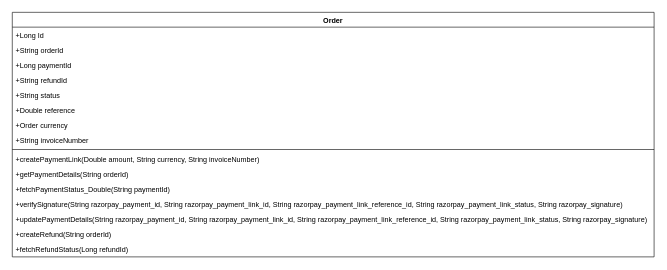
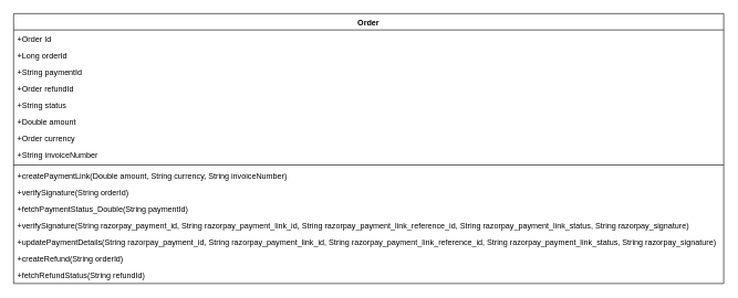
- <mxCell id="3" value="+Long Id" style="text;strokeColor=none;fillColor=none;align=left;verticalAlign=top;spacingLeft=4;spacingRight=4;overflow=hidden;rotatable=0;points=[[0,0.5],[1,0.5]];portConstraint=eastwest;" vertex="1" parent="2"><mxGeometry y="24.688" width="1070" height="25" as="geometry" /></mxCell>
+ <mxCell id="3" value="+Order Id" style="text;strokeColor=none;fillColor=none;align=left;verticalAlign=top;spacingLeft=4;spacingRight=4;overflow=hidden;rotatable=0;points=[[0,0.5],[1,0.5]];portConstraint=eastwest;" vertex="1" parent="2"><mxGeometry y="24.688" width="1070" height="25" as="geometry" /></mxCell>
- <mxCell id="4" value="+String orderId" style="text;strokeColor=none;fillColor=none;align=left;verticalAlign=top;spacingLeft=4;spacingRight=4;overflow=hidden;rotatable=0;points=[[0,0.5],[1,0.5]];portConstraint=eastwest;" vertex="1" parent="2"><mxGeometry y="49.688" width="1070" height="25" as="geometry" /></mxCell>
+ <mxCell id="4" value="+Long orderId" style="text;strokeColor=none;fillColor=none;align=left;verticalAlign=top;spacingLeft=4;spacingRight=4;overflow=hidden;rotatable=0;points=[[0,0.5],[1,0.5]];portConstraint=eastwest;" vertex="1" parent="2"><mxGeometry y="49.688" width="1070" height="25" as="geometry" /></mxCell>
- <mxCell id="5" value="+Long paymentId" style="text;strokeColor=none;fillColor=none;align=left;verticalAlign=top;spacingLeft=4;spacingRight=4;overflow=hidden;rotatable=0;points=[[0,0.5],[1,0.5]];portConstraint=eastwest;" vertex="1" parent="2"><mxGeometry y="74.688" width="1070" height="25" as="geometry" /></mxCell>
+ <mxCell id="5" value="+String paymentId" style="text;strokeColor=none;fillColor=none;align=left;verticalAlign=top;spacingLeft=4;spacingRight=4;overflow=hidden;rotatable=0;points=[[0,0.5],[1,0.5]];portConstraint=eastwest;" vertex="1" parent="2"><mxGeometry y="74.688" width="1070" height="25" as="geometry" /></mxCell>
- <mxCell id="6" value="+String refundId" style="text;strokeColor=none;fillColor=none;align=left;verticalAlign=top;spacingLeft=4;spacingRight=4;overflow=hidden;rotatable=0;points=[[0,0.5],[1,0.5]];portConstraint=eastwest;" vertex="1" parent="2"><mxGeometry y="99.688" width="1070" height="25" as="geometry" /></mxCell>
+ <mxCell id="6" value="+Order refundId" style="text;strokeColor=none;fillColor=none;align=left;verticalAlign=top;spacingLeft=4;spacingRight=4;overflow=hidden;rotatable=0;points=[[0,0.5],[1,0.5]];portConstraint=eastwest;" vertex="1" parent="2"><mxGeometry y="99.688" width="1070" height="25" as="geometry" /></mxCell>
- <mxCell id="8" value="+Double reference" style="text;strokeColor=none;fillColor=none;align=left;verticalAlign=top;spacingLeft=4;spacingRight=4;overflow=hidden;rotatable=0;points=[[0,0.5],[1,0.5]];portConstraint=eastwest;" vertex="1" parent="2"><mxGeometry y="149.688" width="1070" height="25" as="geometry" /></mxCell>
+ <mxCell id="8" value="+Double amount" style="text;strokeColor=none;fillColor=none;align=left;verticalAlign=top;spacingLeft=4;spacingRight=4;overflow=hidden;rotatable=0;points=[[0,0.5],[1,0.5]];portConstraint=eastwest;" vertex="1" parent="2"><mxGeometry y="149.688" width="1070" height="25" as="geometry" /></mxCell>
- <mxCell id="13" value="+getPaymentDetails(String orderId)" style="text;strokeColor=none;fillColor=none;align=left;verticalAlign=top;spacingLeft=4;spacingRight=4;overflow=hidden;rotatable=0;points=[[0,0.5],[1,0.5]];portConstraint=eastwest;" vertex="1" parent="2"><mxGeometry y="257.688" width="1070" height="25" as="geometry" /></mxCell>
+ <mxCell id="13" value="+verifySignature(String orderId)" style="text;strokeColor=none;fillColor=none;align=left;verticalAlign=top;spacingLeft=4;spacingRight=4;overflow=hidden;rotatable=0;points=[[0,0.5],[1,0.5]];portConstraint=eastwest;" vertex="1" parent="2"><mxGeometry y="257.688" width="1070" height="25" as="geometry" /></mxCell>
- <mxCell id="18" value="+fetchRefundStatus(Long refundId)" style="text;strokeColor=none;fillColor=none;align=left;verticalAlign=top;spacingLeft=4;spacingRight=4;overflow=hidden;rotatable=0;points=[[0,0.5],[1,0.5]];portConstraint=eastwest;" vertex="1" parent="2"><mxGeometry y="382.688" width="1070" height="25" as="geometry" /></mxCell>
+ <mxCell id="18" value="+fetchRefundStatus(String refundId)" style="text;strokeColor=none;fillColor=none;align=left;verticalAlign=top;spacingLeft=4;spacingRight=4;overflow=hidden;rotatable=0;points=[[0,0.5],[1,0.5]];portConstraint=eastwest;" vertex="1" parent="2"><mxGeometry y="382.688" width="1070" height="25" as="geometry" /></mxCell>
